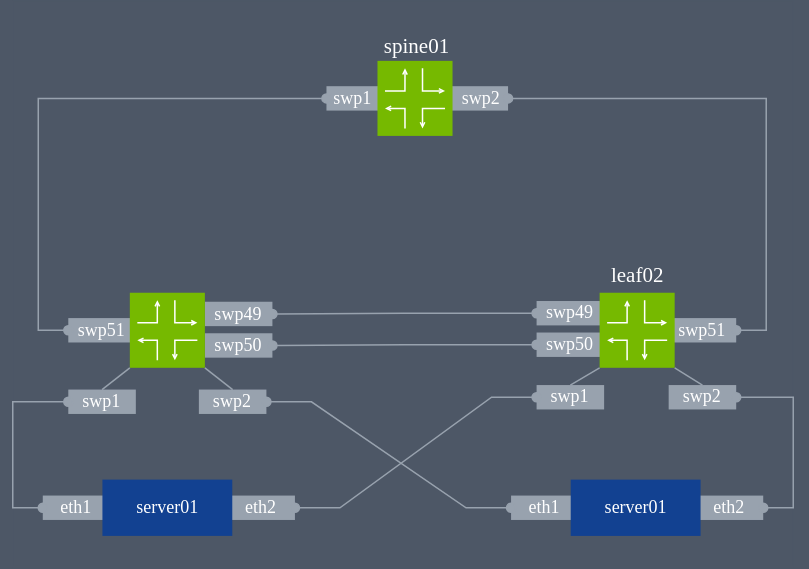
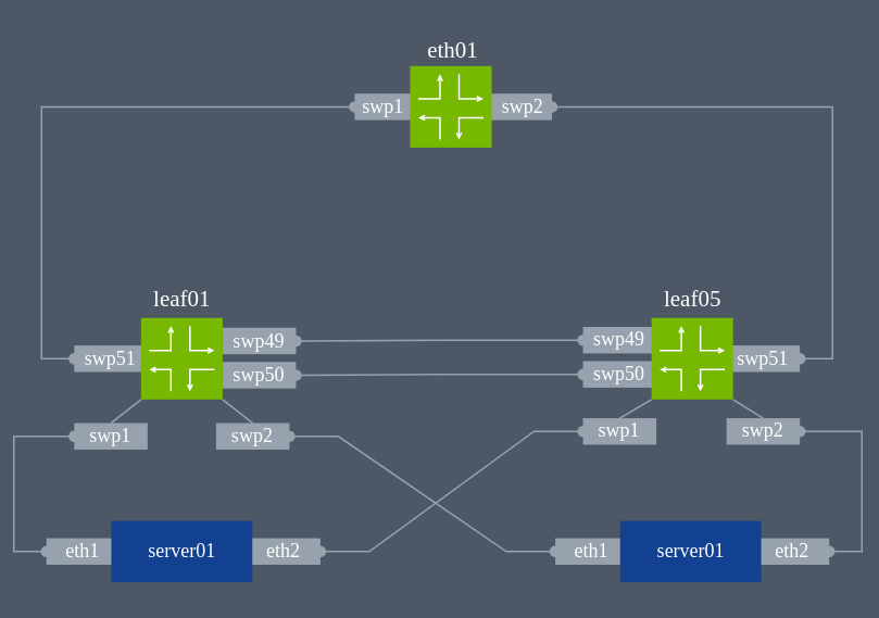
- <mxCell id="10" value="&lt;font&gt;spine01&lt;/font&gt;" style="text;html=1;align=center;verticalAlign=middle;resizable=0;points=[];autosize=1;fontSize=14;fontFamily=Manrope;fontStyle=0;fontColor=#FFFFFF;" parent="1" vertex="1"><mxGeometry x="239" y="20" width="60" height="22" as="geometry" /></mxCell>
+ <mxCell id="10" value="&lt;font&gt;eth01&lt;/font&gt;" style="text;html=1;align=center;verticalAlign=middle;resizable=0;points=[];autosize=1;fontSize=14;fontFamily=Manrope;fontStyle=0;fontColor=#FFFFFF;" parent="1" vertex="1"><mxGeometry x="239" y="20" width="60" height="22" as="geometry" /></mxCell>
+ <mxCell id="2" value="&lt;font&gt;leaf01&lt;/font&gt;" style="text;html=1;align=center;verticalAlign=middle;resizable=0;points=[];autosize=1;fontSize=14;fontFamily=Manrope;fontStyle=0;fontColor=#FFFFFF;" parent="1" vertex="1"><mxGeometry x="78" y="172.5" width="49" height="22" as="geometry" /></mxCell>
- <mxCell id="3" value="&lt;font&gt;leaf02&lt;/font&gt;" style="text;html=1;align=center;verticalAlign=middle;resizable=0;points=[];autosize=1;fontSize=14;fontFamily=Manrope;fontStyle=0;fontColor=#FFFFFF;" parent="1" vertex="1"><mxGeometry x="390" y="172.5" width="52" height="22" as="geometry" /></mxCell>
+ <mxCell id="3" value="&lt;font&gt;leaf05&lt;/font&gt;" style="text;html=1;align=center;verticalAlign=middle;resizable=0;points=[];autosize=1;fontSize=14;fontFamily=Manrope;fontStyle=0;fontColor=#FFFFFF;" parent="1" vertex="1"><mxGeometry x="390" y="172.5" width="52" height="22" as="geometry" /></mxCell>
